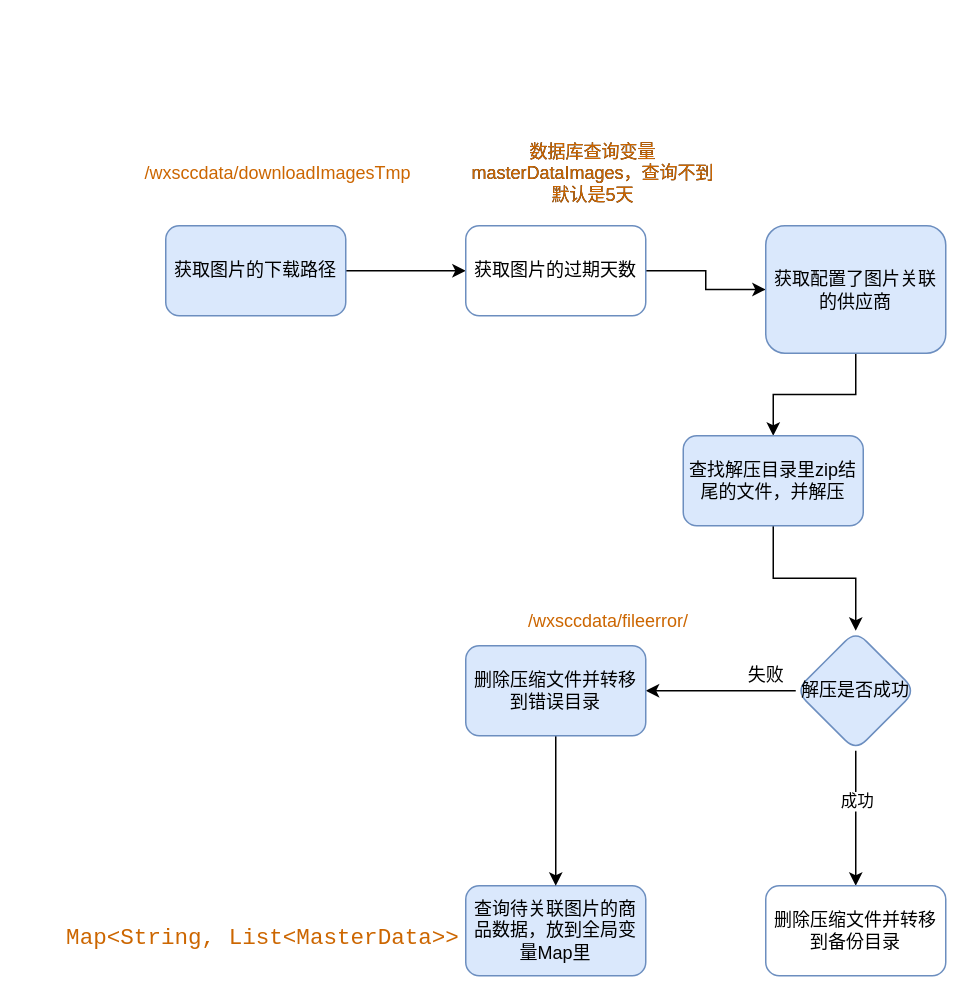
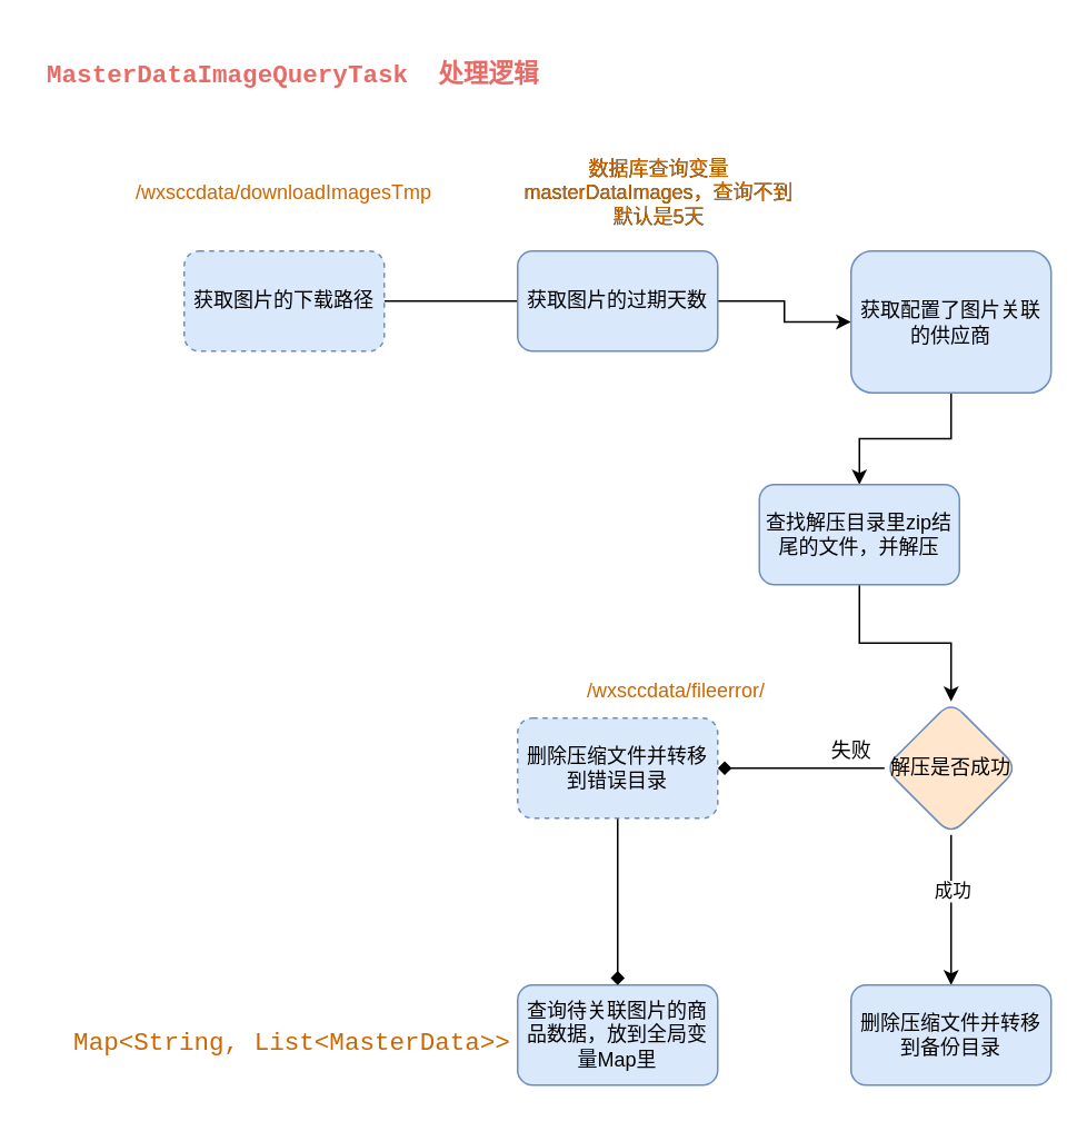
+ <mxCell id="23" value="&lt;pre style=&quot;background-color: rgb(255 , 255 , 255) ; font-family: &amp;quot;courier new&amp;quot; ; font-size: 11.3pt&quot;&gt;MasterDataImageQueryTask  处理逻辑&lt;/pre&gt;" style="text;html=1;align=center;verticalAlign=middle;resizable=0;points=[];autosize=1;strokeColor=none;fillColor=none;fontStyle=1;fontColor=#EA6B66;" parent="1" vertex="1"><mxGeometry x="20" y="20" width="310" height="50" as="geometry" /></mxCell>
- <mxCell id="6" value="/wxsccdata/downloadImagesTmp" style="text;html=1;strokeColor=none;fillColor=none;align=center;verticalAlign=middle;whiteSpace=wrap;rounded=0;fontColor=#CC6600;" parent="1" vertex="1"><mxGeometry x="100" y="100" width="170" height="30" as="geometry" /></mxCell>
+ <mxCell id="6" value="/wxsccdata/downloadImagesTmp" style="text;html=1;strokeColor=none;fillColor=none;align=center;verticalAlign=middle;whiteSpace=wrap;rounded=0;fontColor=#CC6600;" parent="1" vertex="1"><mxGeometry x="85" y="100" width="170" height="30" as="geometry" /></mxCell>
- <mxCell id="3" value="获取图片的下载路径" style="rounded=1;whiteSpace=wrap;html=1;fillColor=#dae8fc;strokeColor=#6c8ebf;" parent="1" vertex="1"><mxGeometry x="110" y="150" width="120" height="60" as="geometry" /></mxCell>
+ <mxCell id="3" value="获取图片的下载路径" style="rounded=1;whiteSpace=wrap;html=1;fillColor=#dae8fc;strokeColor=#6c8ebf;dashed=1;" parent="1" vertex="1"><mxGeometry x="110" y="150" width="120" height="60" as="geometry" /></mxCell>
- <mxCell id="2" value="" style="edgeStyle=orthogonalEdgeStyle;rounded=0;orthogonalLoop=1;jettySize=auto;html=1;" parent="1" source="3" target="5" edge="1"><mxGeometry relative="1" as="geometry" /></mxCell>
+ <mxCell id="2" value="" style="edgeStyle=orthogonalEdgeStyle;rounded=0;orthogonalLoop=1;jettySize=auto;html=1;endArrow=none;" parent="1" source="3" target="5" edge="1"><mxGeometry relative="1" as="geometry" /></mxCell>
- <mxCell id="5" value="获取图片的过期天数" style="rounded=1;whiteSpace=wrap;html=1;fillColor=#ffffff;strokeColor=#6c8ebf;" parent="1" vertex="1"><mxGeometry x="310" y="150" width="120" height="60" as="geometry" /></mxCell>
+ <mxCell id="5" value="获取图片的过期天数" style="rounded=1;whiteSpace=wrap;html=1;fillColor=#dae8fc;strokeColor=#6c8ebf;" parent="1" vertex="1"><mxGeometry x="310" y="150" width="120" height="60" as="geometry" /></mxCell>
- <mxCell id="20" value="删除压缩文件并转移到错误目录" style="whiteSpace=wrap;html=1;fillColor=#dae8fc;strokeColor=#6c8ebf;rounded=1;" parent="1" vertex="1"><mxGeometry x="310" y="430" width="120" height="60" as="geometry" /></mxCell>
+ <mxCell id="20" value="删除压缩文件并转移到错误目录" style="whiteSpace=wrap;html=1;fillColor=#dae8fc;strokeColor=#6c8ebf;rounded=1;dashed=1;" parent="1" vertex="1"><mxGeometry x="310" y="430" width="120" height="60" as="geometry" /></mxCell>
- <mxCell id="16" style="edgeStyle=orthogonalEdgeStyle;rounded=0;orthogonalLoop=1;jettySize=auto;html=1;exitX=0;exitY=0.5;exitDx=0;exitDy=0;entryX=1;entryY=0.5;entryDx=0;entryDy=0;" parent="1" source="17" target="20" edge="1"><mxGeometry relative="1" as="geometry" /></mxCell>
+ <mxCell id="16" style="edgeStyle=orthogonalEdgeStyle;rounded=0;orthogonalLoop=1;jettySize=auto;html=1;exitX=0;exitY=0.5;exitDx=0;exitDy=0;entryX=1;entryY=0.5;entryDx=0;entryDy=0;endArrow=diamond;" parent="1" source="17" target="20" edge="1"><mxGeometry relative="1" as="geometry" /></mxCell>
- <mxCell id="17" value="解压是否成功" style="rhombus;whiteSpace=wrap;html=1;fillColor=#dae8fc;strokeColor=#6c8ebf;rounded=1;" parent="1" vertex="1"><mxGeometry x="530" y="420" width="80" height="80" as="geometry" /></mxCell>
+ <mxCell id="17" value="解压是否成功" style="rhombus;whiteSpace=wrap;html=1;fillColor=#ffe6cc;strokeColor=#6c8ebf;rounded=1;" parent="1" vertex="1"><mxGeometry x="530" y="420" width="80" height="80" as="geometry" /></mxCell>
- <mxCell id="19" style="edgeStyle=orthogonalEdgeStyle;rounded=0;orthogonalLoop=1;jettySize=auto;html=1;exitX=0.5;exitY=1;exitDx=0;exitDy=0;entryX=0.5;entryY=0;entryDx=0;entryDy=0;" parent="1" source="20" target="10" edge="1"><mxGeometry relative="1" as="geometry" /></mxCell>
+ <mxCell id="19" style="edgeStyle=orthogonalEdgeStyle;rounded=0;orthogonalLoop=1;jettySize=auto;html=1;exitX=0.5;exitY=1;exitDx=0;exitDy=0;entryX=0.5;entryY=0;entryDx=0;entryDy=0;endArrow=diamond;" parent="1" source="20" target="10" edge="1"><mxGeometry relative="1" as="geometry" /></mxCell>
- <mxCell id="18" value="删除压缩文件并转移到备份目录" style="whiteSpace=wrap;html=1;fillColor=#ffffff;strokeColor=#6c8ebf;rounded=1;" parent="1" vertex="1"><mxGeometry x="510" y="590" width="120" height="60" as="geometry" /></mxCell>
+ <mxCell id="18" value="删除压缩文件并转移到备份目录" style="whiteSpace=wrap;html=1;fillColor=#dae8fc;strokeColor=#6c8ebf;rounded=1;" parent="1" vertex="1"><mxGeometry x="510" y="590" width="120" height="60" as="geometry" /></mxCell>
